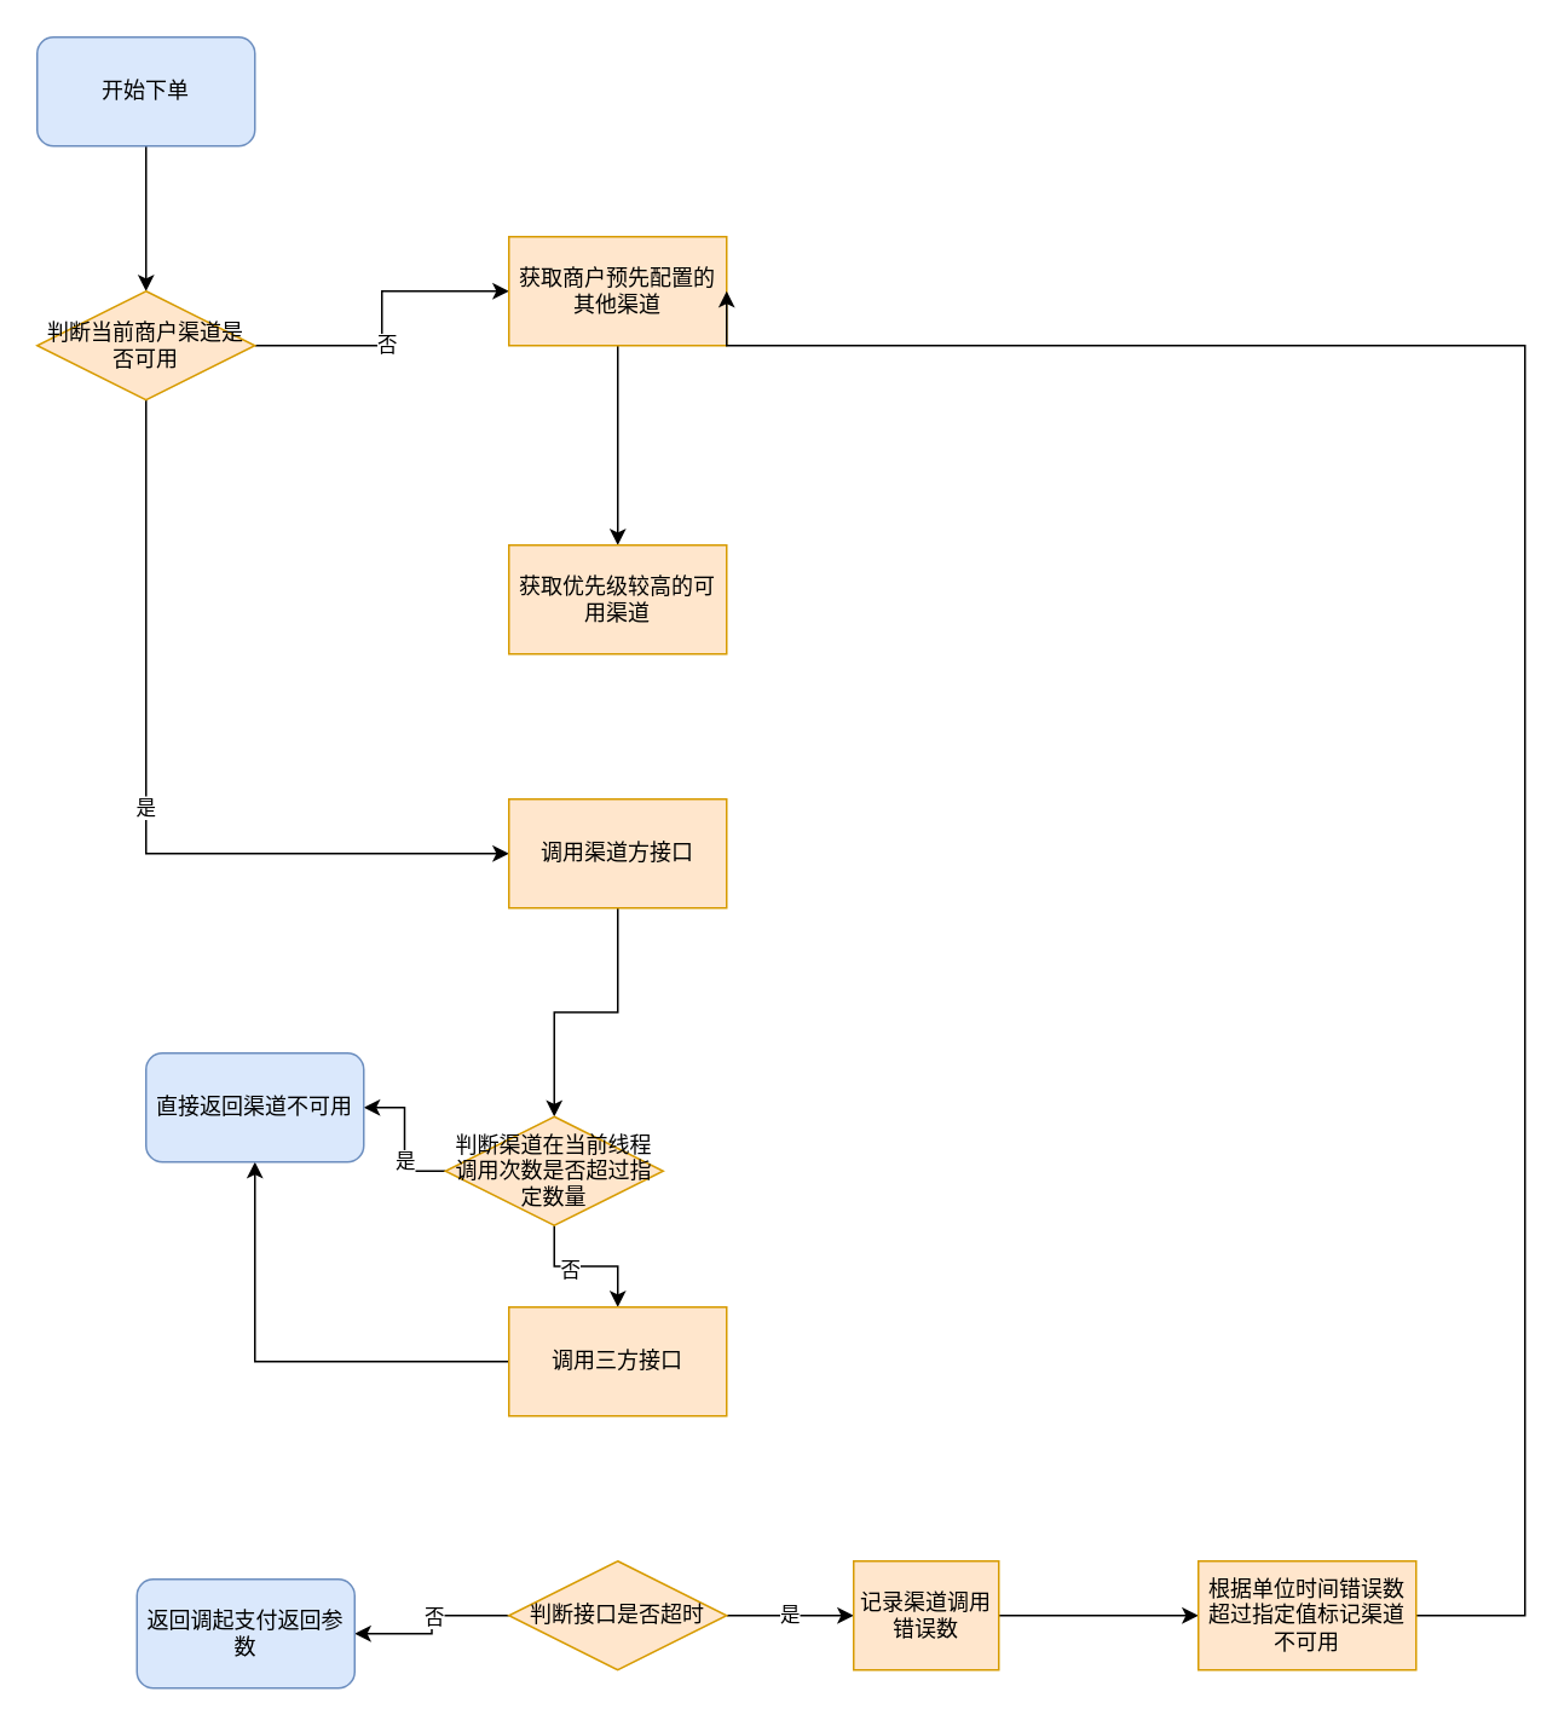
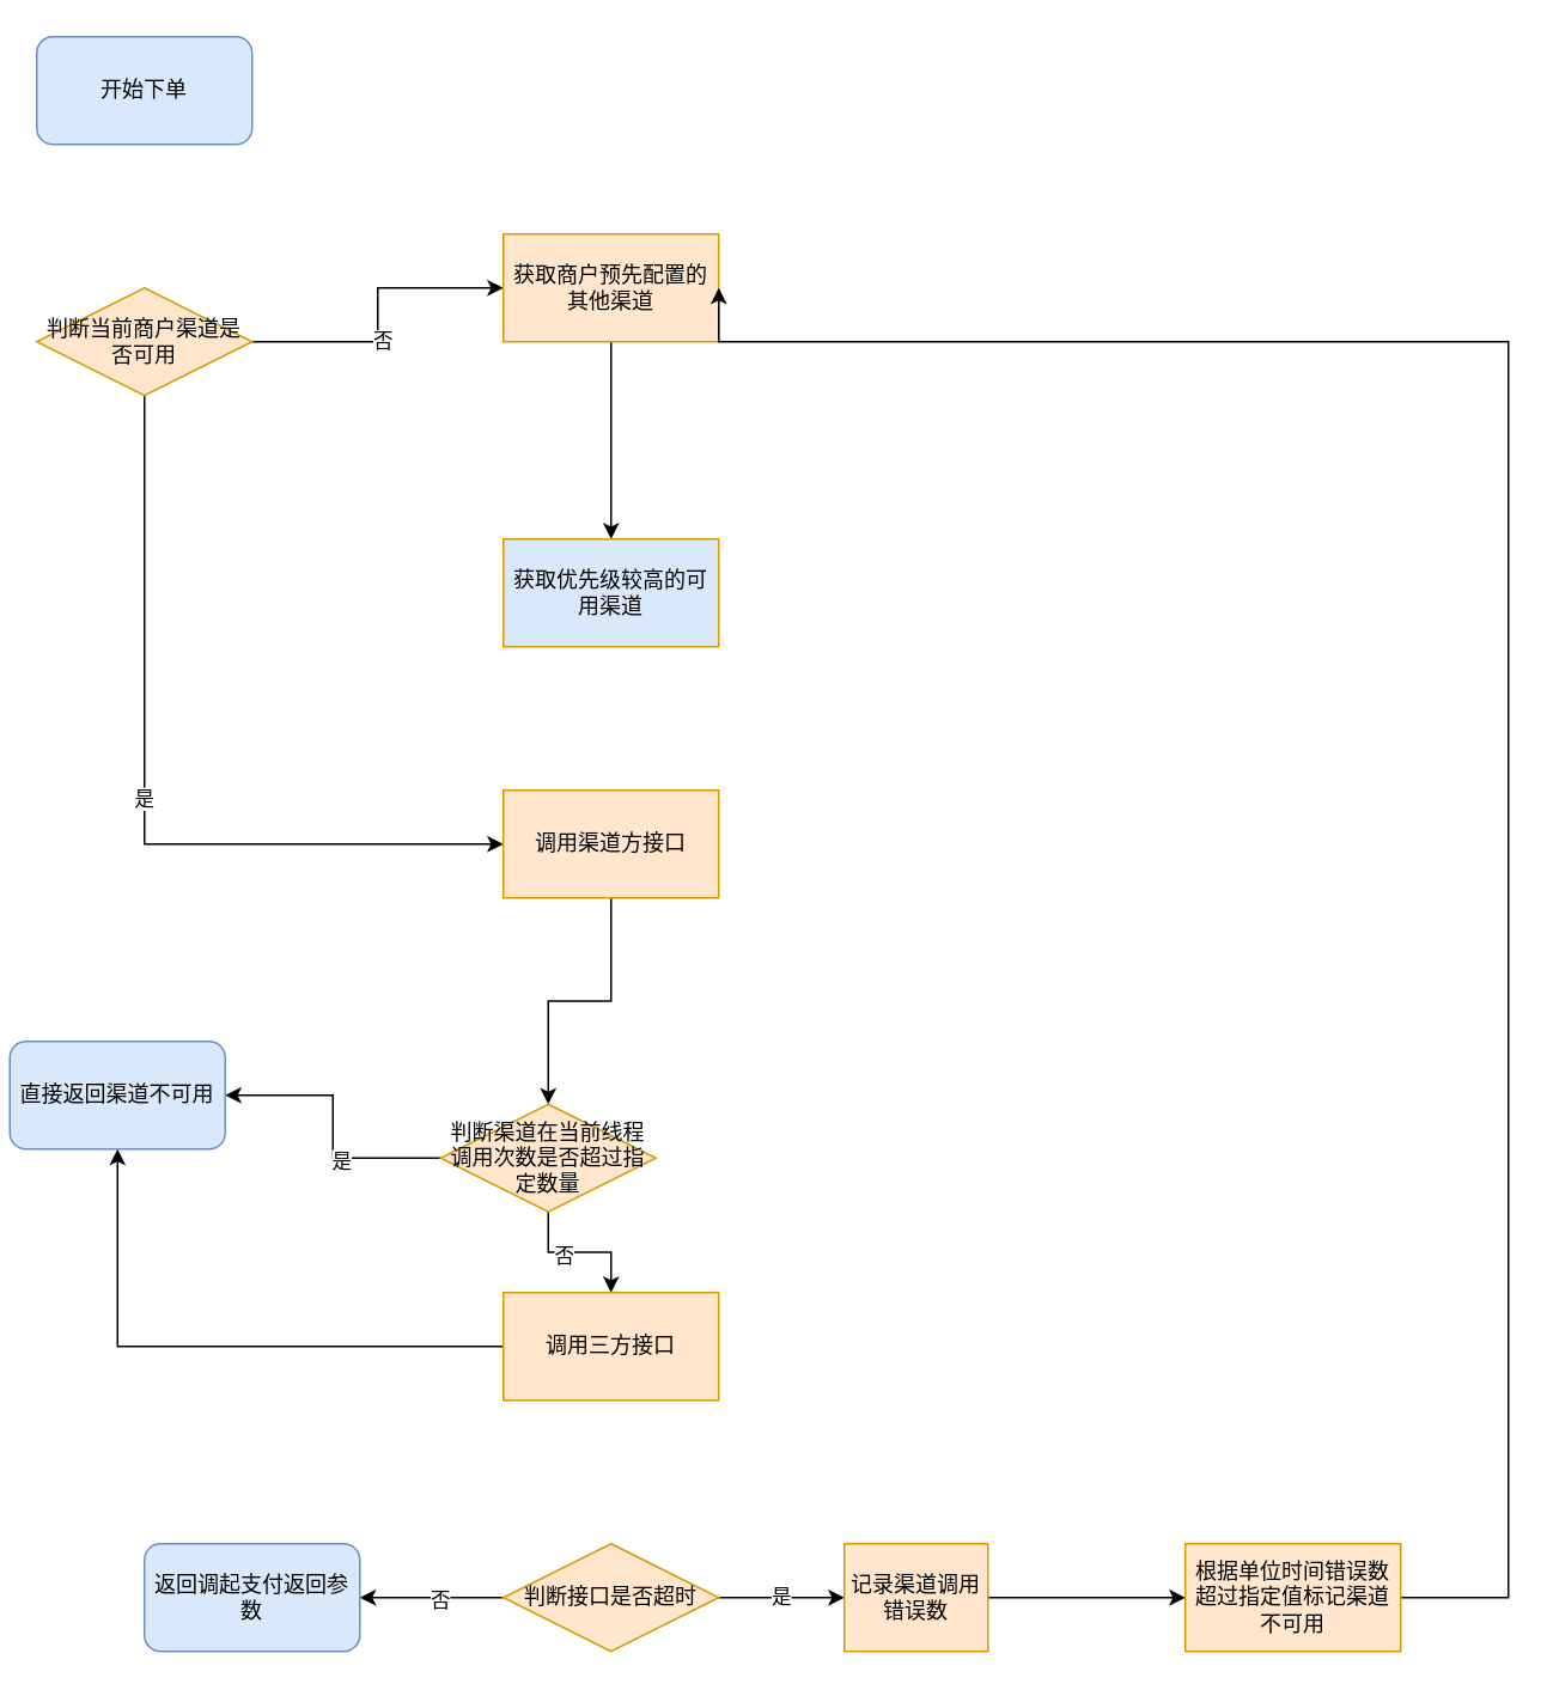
- <mxCell id="2" value="" style="edgeStyle=orthogonalEdgeStyle;rounded=0;orthogonalLoop=1;jettySize=auto;html=1;" edge="1" parent="1" source="3" target="7"><mxGeometry relative="1" as="geometry" /></mxCell>
- <mxCell id="10" value="获取优先级较高的可用渠道" style="whiteSpace=wrap;html=1;fillColor=#ffe6cc;strokeColor=#d79b00;" vertex="1" parent="1"><mxGeometry x="280" y="300" width="120" height="60" as="geometry" /></mxCell>
+ <mxCell id="10" value="获取优先级较高的可用渠道" style="whiteSpace=wrap;html=1;fillColor=#dae8fc;strokeColor=#d79b00;" vertex="1" parent="1"><mxGeometry x="280" y="300" width="120" height="60" as="geometry" /></mxCell>
- <mxCell id="20" value="直接返回渠道不可用" style="rounded=1;whiteSpace=wrap;html=1;fontFamily=Helvetica;fontSize=12;fontColor=default;align=center;strokeColor=#6c8ebf;fillColor=#dae8fc;" vertex="1" parent="1"><mxGeometry x="80" y="580" width="120" height="60" as="geometry" /></mxCell>
+ <mxCell id="20" value="直接返回渠道不可用" style="rounded=1;whiteSpace=wrap;html=1;fontFamily=Helvetica;fontSize=12;fontColor=default;align=center;strokeColor=#6c8ebf;fillColor=#dae8fc;" vertex="1" parent="1"><mxGeometry x="5" y="580" width="120" height="60" as="geometry" /></mxCell>
- <mxCell id="25" value="返回调起支付返回参数" style="rounded=1;whiteSpace=wrap;html=1;fontFamily=Helvetica;fontSize=12;fontColor=default;align=center;strokeColor=#6c8ebf;fillColor=#dae8fc;" vertex="1" parent="1"><mxGeometry x="75" y="870" width="120" height="60" as="geometry" /></mxCell>
+ <mxCell id="25" value="返回调起支付返回参数" style="rounded=1;whiteSpace=wrap;html=1;fontFamily=Helvetica;fontSize=12;fontColor=default;align=center;strokeColor=#6c8ebf;fillColor=#dae8fc;" vertex="1" parent="1"><mxGeometry x="80" y="860" width="120" height="60" as="geometry" /></mxCell>
